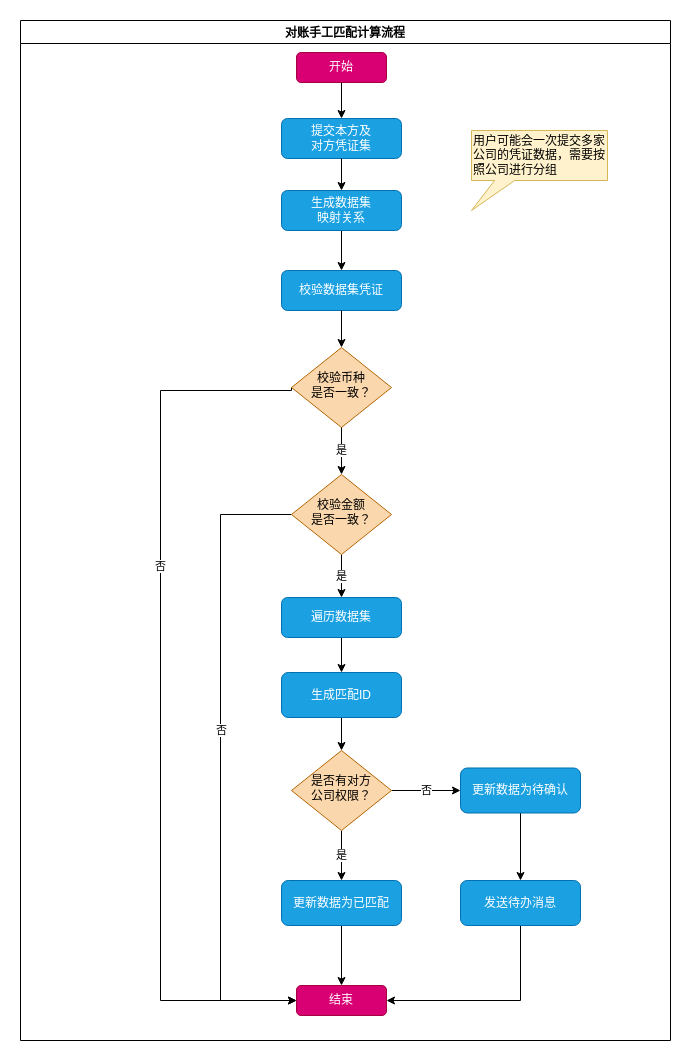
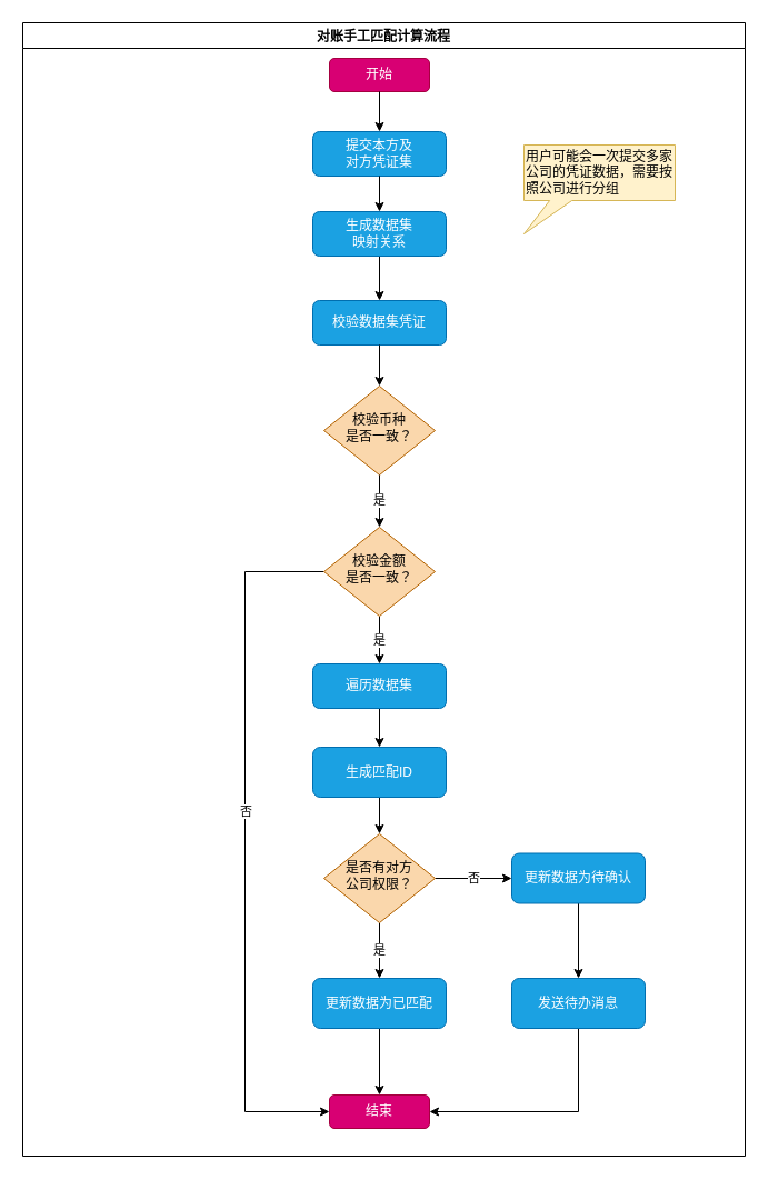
- <mxCell id="13" style="edgeStyle=orthogonalEdgeStyle;rounded=0;orthogonalLoop=1;jettySize=auto;html=1;entryX=0;entryY=0.5;entryDx=0;entryDy=0;exitX=0;exitY=0.5;exitDx=0;exitDy=0;" edge="1" parent="2" source="15" target="22"><mxGeometry relative="1" as="geometry"><Array as="points"><mxPoint x="271" y="370" /><mxPoint x="140" y="370" /><mxPoint x="140" y="980" /></Array></mxGeometry></mxCell>
- <mxCell id="14" value="否" style="edgeLabel;html=1;align=center;verticalAlign=middle;resizable=0;points=[];" vertex="1" connectable="0" parent="13"><mxGeometry x="-0.298" y="-1" relative="1" as="geometry"><mxPoint as="offset" /></mxGeometry></mxCell>
